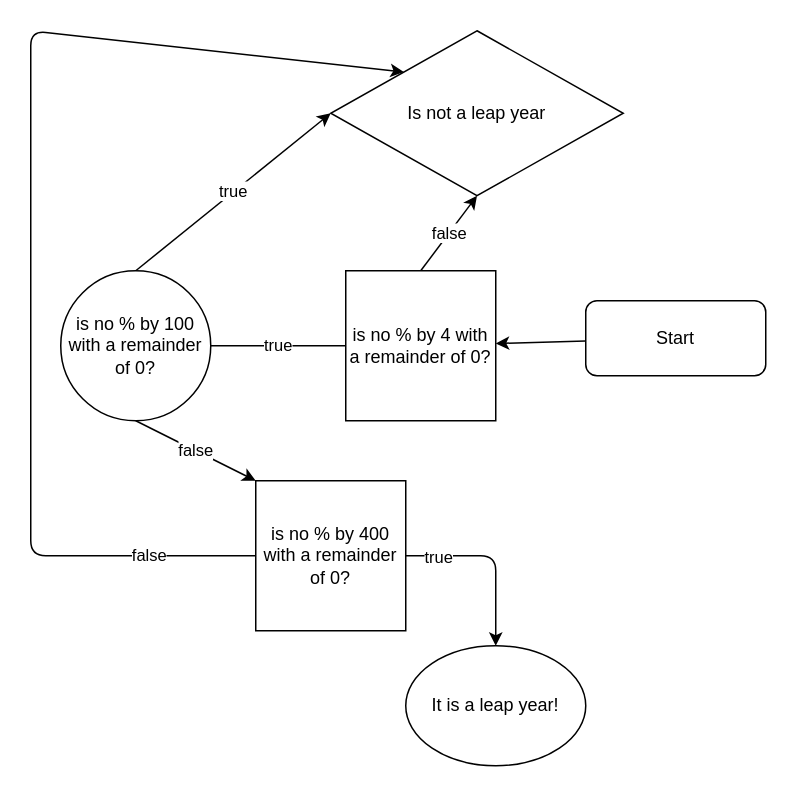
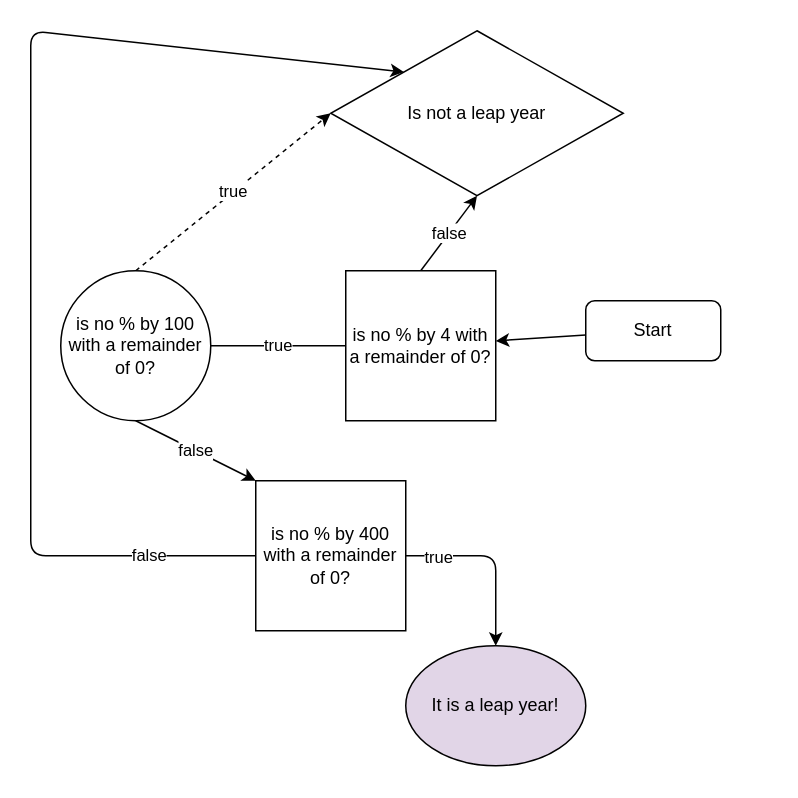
- <mxCell id="9" value="true" style="edgeStyle=none;html=1;exitX=0.5;exitY=0;exitDx=0;exitDy=0;entryX=0;entryY=0.5;entryDx=0;entryDy=0;" edge="1" parent="1" source="10" target="7"><mxGeometry relative="1" as="geometry"><mxPoint x="90.421" y="120" as="targetPoint" /></mxGeometry></mxCell>
+ <mxCell id="9" value="true" style="edgeStyle=none;html=1;exitX=0.5;exitY=0;exitDx=0;exitDy=0;entryX=0;entryY=0.5;entryDx=0;entryDy=0;dashed=1;" edge="1" parent="1" source="10" target="7"><mxGeometry relative="1" as="geometry"><mxPoint x="90.421" y="120" as="targetPoint" /></mxGeometry></mxCell>
- <mxCell id="3" value="Start" style="rounded=1;whiteSpace=wrap;html=1;" vertex="1" parent="1"><mxGeometry x="390" y="200" width="120" height="50" as="geometry" /></mxCell>
+ <mxCell id="3" value="Start" style="rounded=1;whiteSpace=wrap;html=1;" vertex="1" parent="1"><mxGeometry x="390" y="200" width="90" height="40" as="geometry" /></mxCell>
- <mxCell id="15" value="It is a leap year!" style="ellipse;whiteSpace=wrap;html=1;" vertex="1" parent="1"><mxGeometry x="270" y="430" width="120" height="80" as="geometry" /></mxCell>
+ <mxCell id="15" value="It is a leap year!" style="ellipse;whiteSpace=wrap;html=1;fillColor=#e1d5e7;" vertex="1" parent="1"><mxGeometry x="270" y="430" width="120" height="80" as="geometry" /></mxCell>
